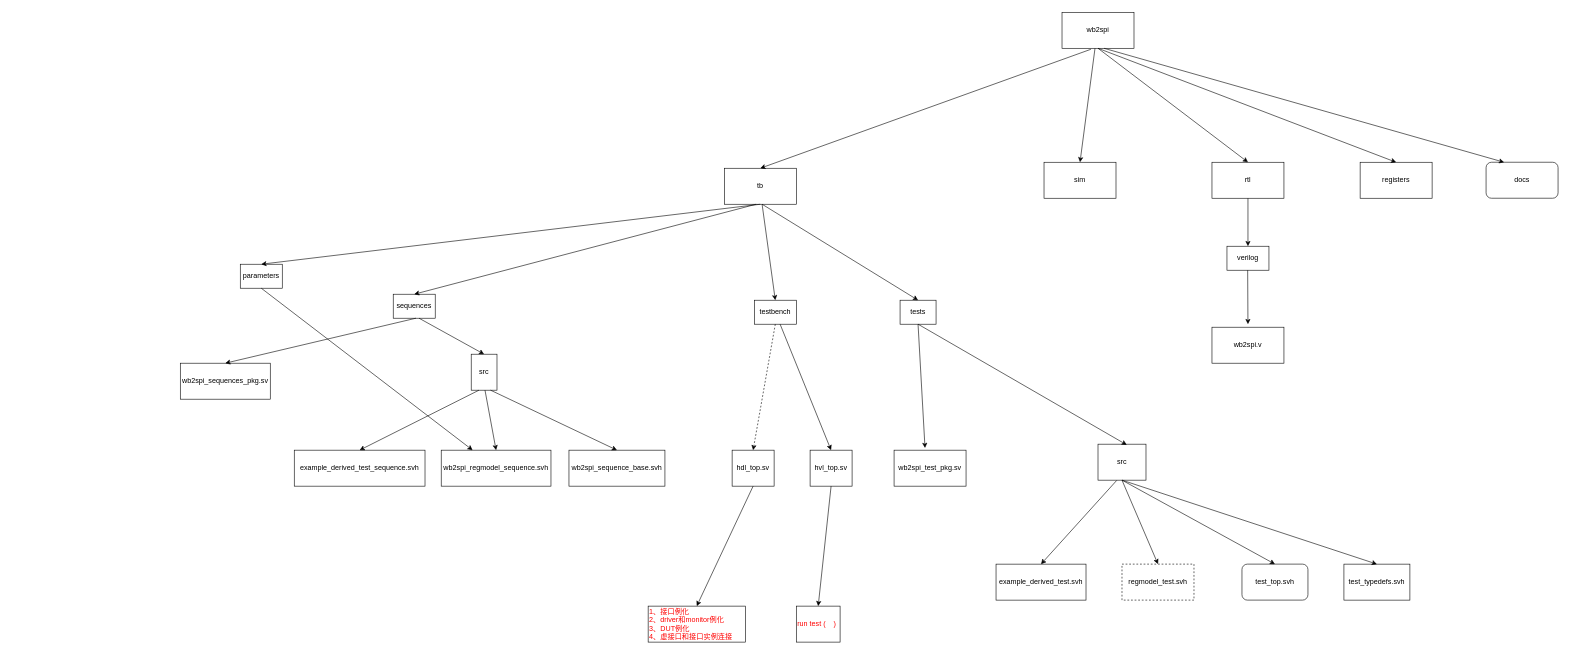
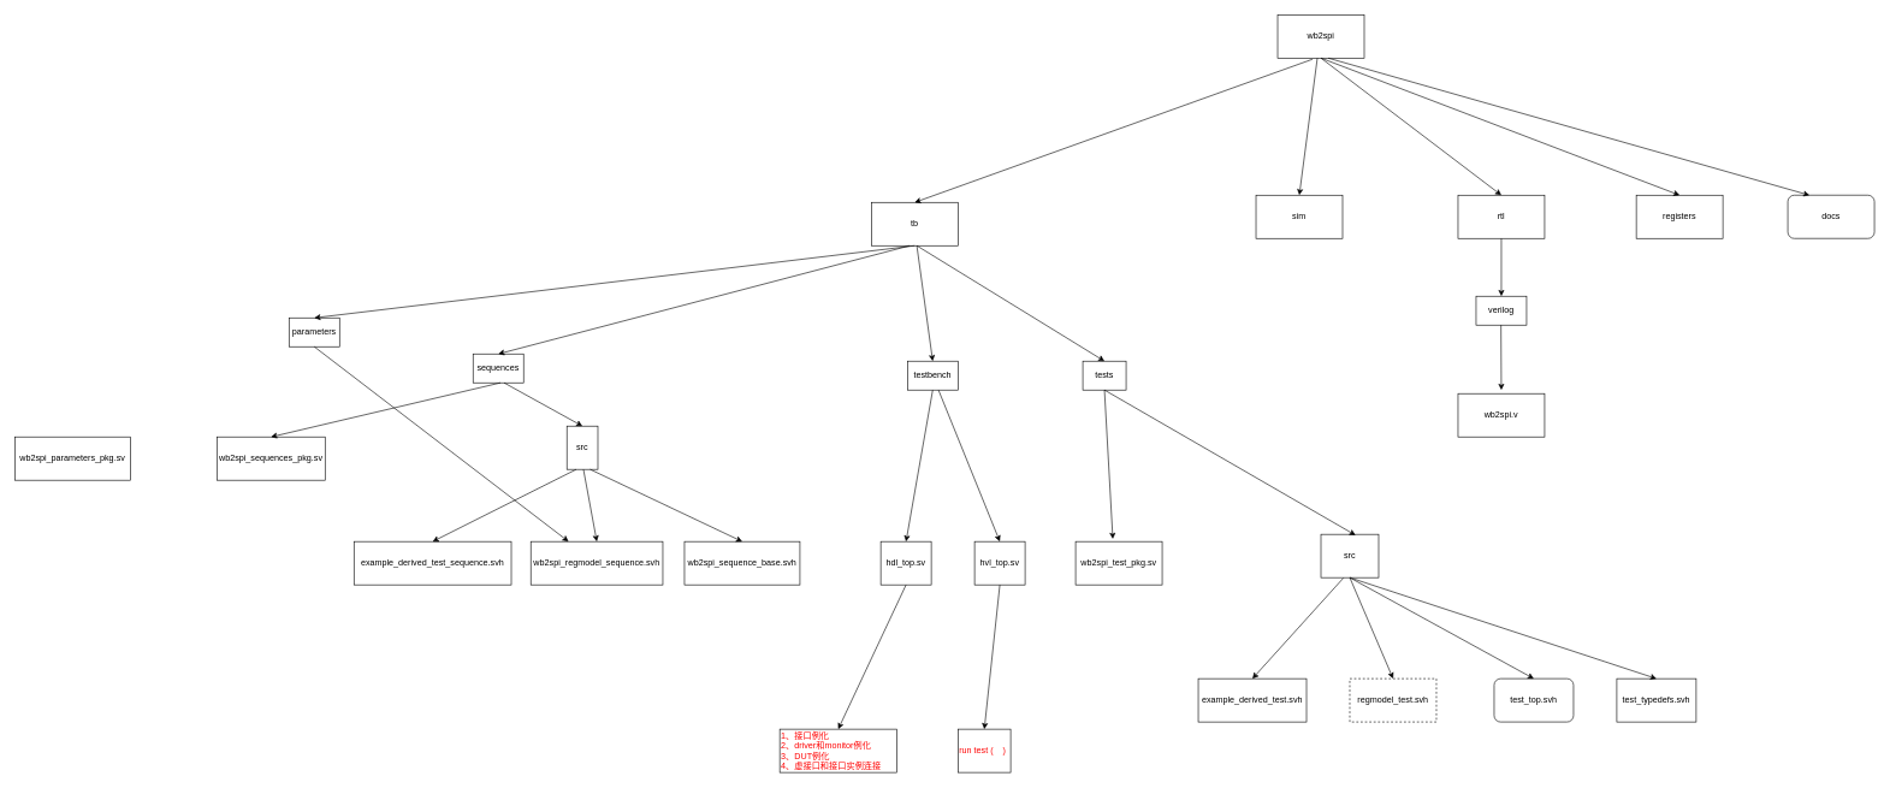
+ <mxCell id="14" value="wb2spi_parameters_pkg.sv" style="rounded=0;whiteSpace=wrap;html=1;" vertex="1" parent="1"><mxGeometry x="20" y="605" width="160" height="60" as="geometry" /></mxCell>
- <mxCell id="40" value="" style="endArrow=classic;html=1;entryX=0.5;entryY=0;entryDx=0;entryDy=0;exitX=0.5;exitY=1;exitDx=0;exitDy=0;dashed=1;" edge="1" parent="1" source="10" target="38"><mxGeometry width="50" height="50" relative="1" as="geometry"><mxPoint x="1270" y="650" as="sourcePoint" /><mxPoint x="1320" y="600" as="targetPoint" /></mxGeometry></mxCell>
+ <mxCell id="40" value="" style="endArrow=classic;html=1;entryX=0.5;entryY=0;entryDx=0;entryDy=0;exitX=0.5;exitY=1;exitDx=0;exitDy=0;" edge="1" parent="1" source="10" target="38"><mxGeometry width="50" height="50" relative="1" as="geometry"><mxPoint x="1270" y="650" as="sourcePoint" /><mxPoint x="1320" y="600" as="targetPoint" /></mxGeometry></mxCell>
